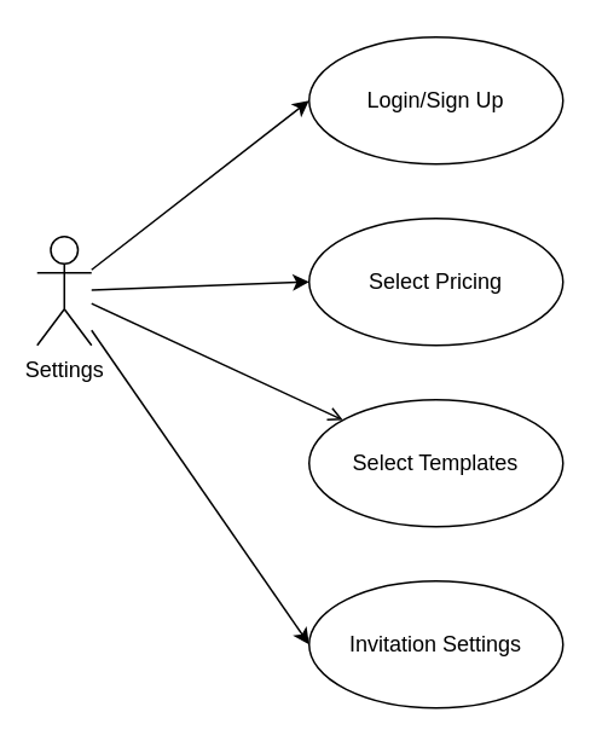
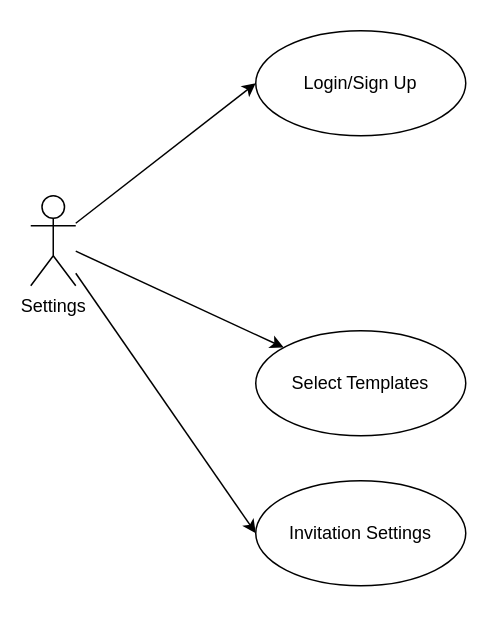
- <mxCell id="8" value="Select Pricing" style="ellipse;whiteSpace=wrap;html=1;" vertex="1" parent="1"><mxGeometry x="170" y="120" width="140" height="70" as="geometry" /></mxCell>
- <mxCell id="3" style="edgeStyle=none;rounded=0;orthogonalLoop=1;jettySize=auto;html=1;entryX=0;entryY=0.5;entryDx=0;entryDy=0;" edge="1" parent="1" source="6" target="8"><mxGeometry relative="1" as="geometry" /></mxCell>
- <mxCell id="2" style="edgeStyle=none;rounded=0;orthogonalLoop=1;jettySize=auto;html=1;endArrow=open;" edge="1" parent="1" source="6" target="7"><mxGeometry relative="1" as="geometry" /></mxCell>
+ <mxCell id="2" style="edgeStyle=none;rounded=0;orthogonalLoop=1;jettySize=auto;html=1;" edge="1" parent="1" source="6" target="7"><mxGeometry relative="1" as="geometry" /></mxCell>
